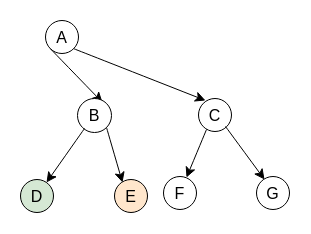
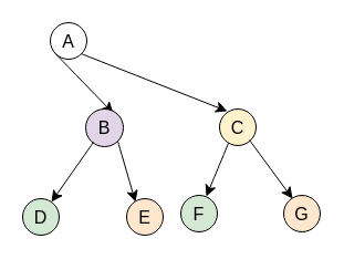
- <mxCell id="6" value="C" style="ellipse;whiteSpace=wrap;html=1;aspect=fixed;fontSize=16;" vertex="1" parent="1"><mxGeometry x="198" y="98" width="33" height="33" as="geometry" /></mxCell>
+ <mxCell id="6" value="C" style="ellipse;whiteSpace=wrap;html=1;aspect=fixed;fontSize=16;fillColor=#fff2cc;" vertex="1" parent="1"><mxGeometry x="198" y="98" width="33" height="33" as="geometry" /></mxCell>
- <mxCell id="5" value="B" style="ellipse;whiteSpace=wrap;html=1;aspect=fixed;fontSize=16;" vertex="1" parent="1"><mxGeometry x="77" y="98" width="34" height="34" as="geometry" /></mxCell>
+ <mxCell id="5" value="B" style="ellipse;whiteSpace=wrap;html=1;aspect=fixed;fontSize=16;fillColor=#e1d5e7;" vertex="1" parent="1"><mxGeometry x="77" y="98" width="34" height="34" as="geometry" /></mxCell>
- <mxCell id="13" value="F" style="ellipse;whiteSpace=wrap;html=1;aspect=fixed;fontSize=16;" vertex="1" parent="1"><mxGeometry x="163" y="176" width="33" height="33" as="geometry" /></mxCell>
+ <mxCell id="13" value="F" style="ellipse;whiteSpace=wrap;html=1;aspect=fixed;fontSize=16;fillColor=#d5e8d4;" vertex="1" parent="1"><mxGeometry x="163" y="176" width="33" height="33" as="geometry" /></mxCell>
- <mxCell id="14" value="G" style="ellipse;whiteSpace=wrap;html=1;aspect=fixed;fontSize=16;" vertex="1" parent="1"><mxGeometry x="256" y="176" width="33" height="33" as="geometry" /></mxCell>
+ <mxCell id="14" value="G" style="ellipse;whiteSpace=wrap;html=1;aspect=fixed;fontSize=16;fillColor=#ffe6cc;" vertex="1" parent="1"><mxGeometry x="256" y="176" width="33" height="33" as="geometry" /></mxCell>
